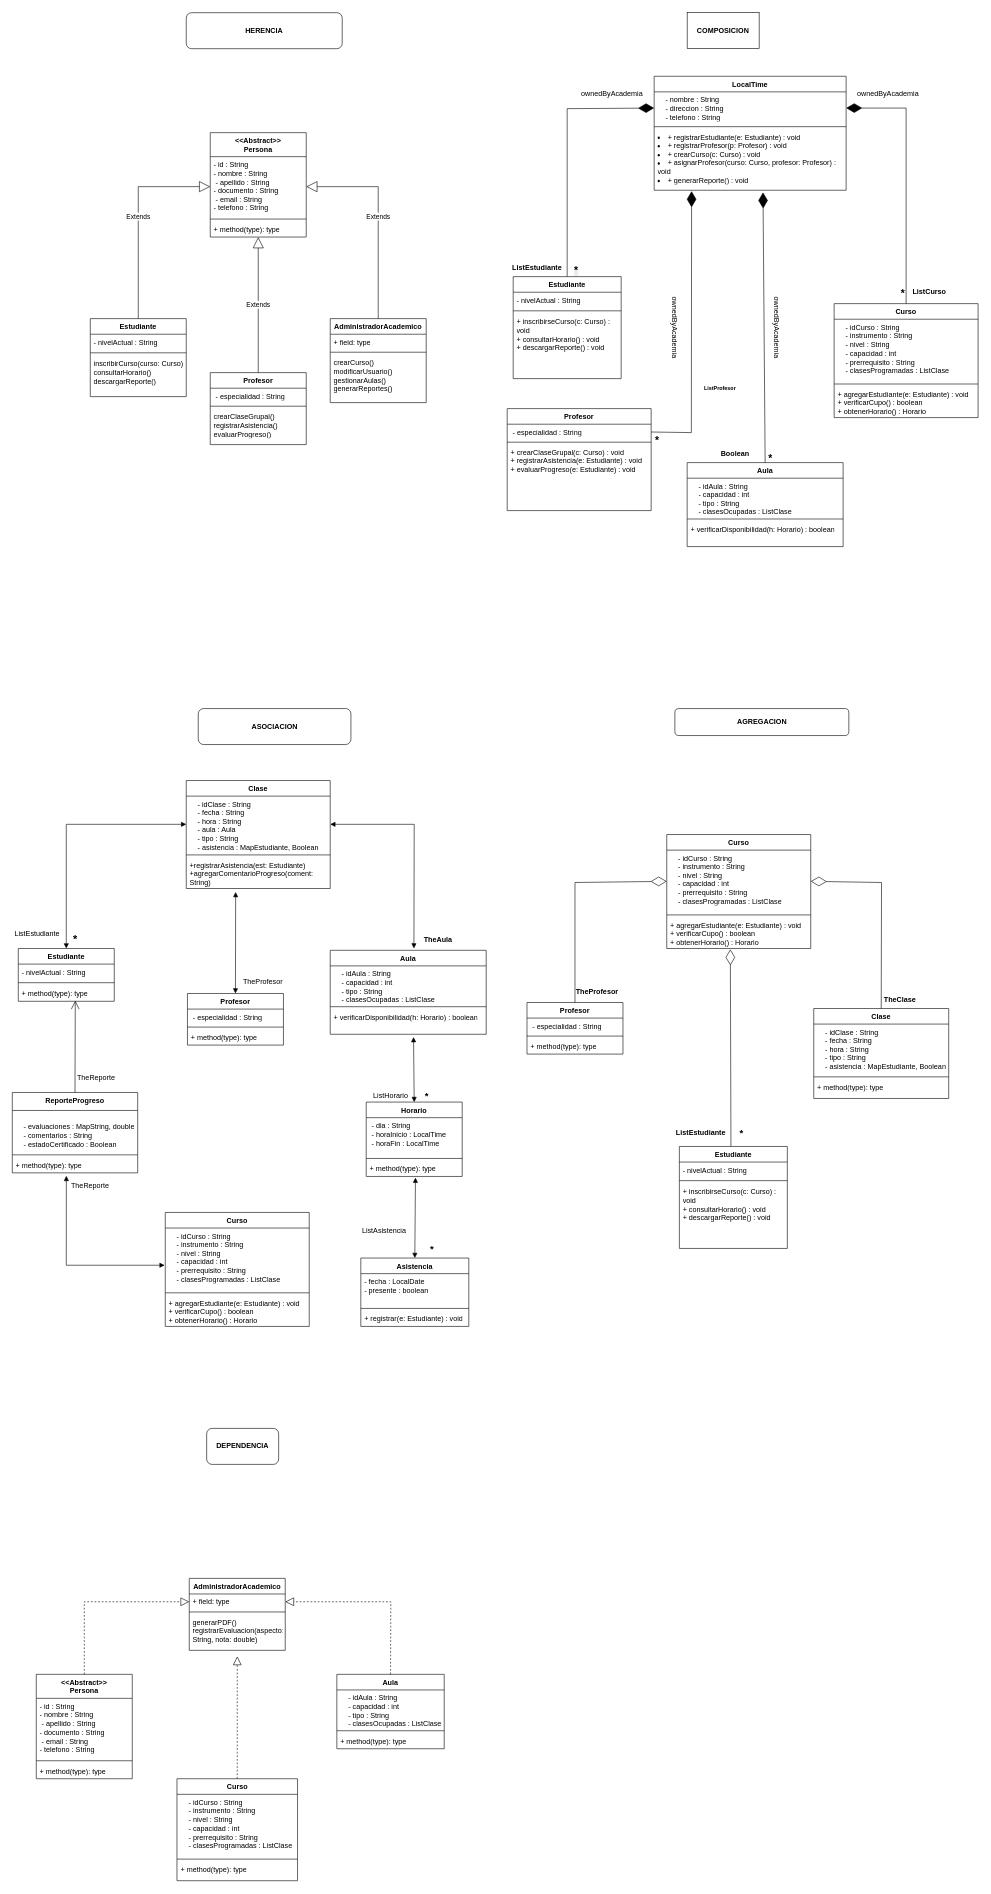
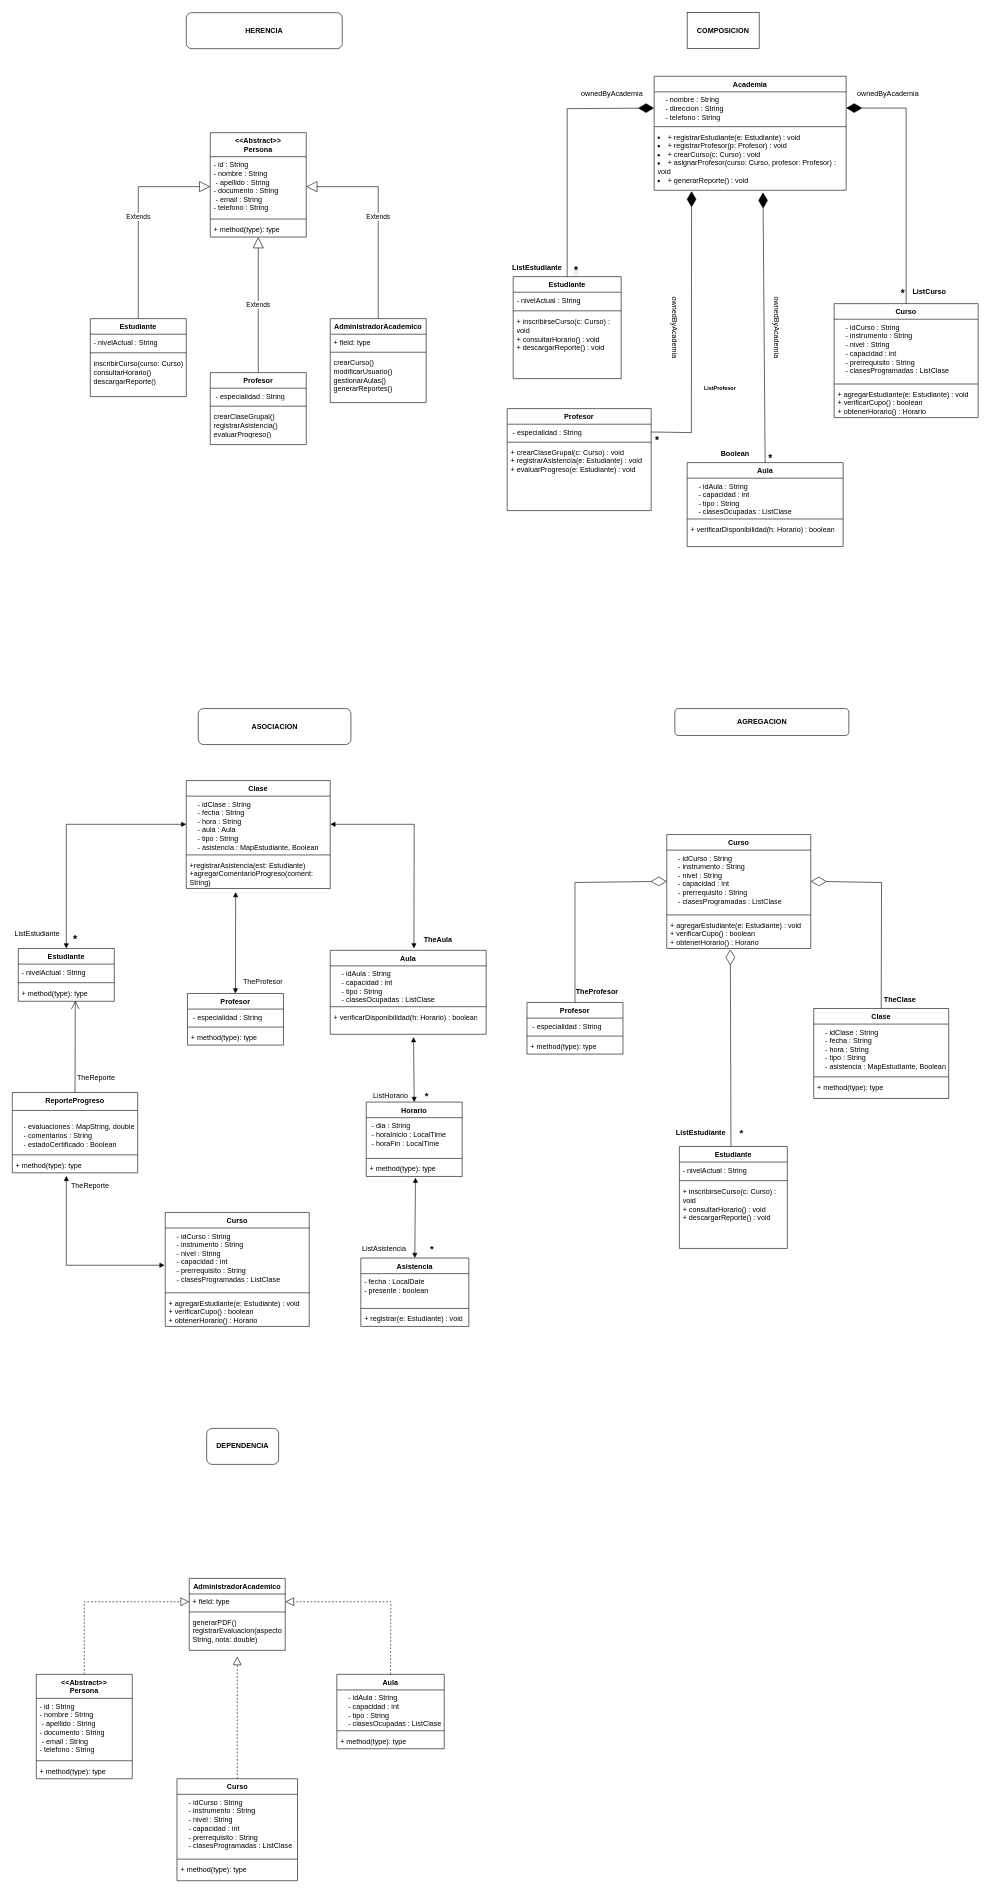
- <mxCell id="22" value="LocalTime" style="swimlane;fontStyle=1;align=center;verticalAlign=top;childLayout=stackLayout;horizontal=1;startSize=26;horizontalStack=0;resizeParent=1;resizeParentMax=0;resizeLast=0;collapsible=1;marginBottom=0;whiteSpace=wrap;html=1;" vertex="1" parent="1"><mxGeometry x="1090" y="126" width="320" height="190" as="geometry" /></mxCell>
+ <mxCell id="22" value="Academia" style="swimlane;fontStyle=1;align=center;verticalAlign=top;childLayout=stackLayout;horizontal=1;startSize=26;horizontalStack=0;resizeParent=1;resizeParentMax=0;resizeLast=0;collapsible=1;marginBottom=0;whiteSpace=wrap;html=1;" vertex="1" parent="1"><mxGeometry x="1090" y="126" width="320" height="190" as="geometry" /></mxCell>
- <mxCell id="151" value="ListAsistencia" style="text;html=1;align=center;verticalAlign=middle;whiteSpace=wrap;rounded=0;" vertex="1" parent="1"><mxGeometry x="610" y="2036" width="60" height="30" as="geometry" /></mxCell>
+ <mxCell id="151" value="ListAsistencia" style="text;html=1;align=center;verticalAlign=middle;whiteSpace=wrap;rounded=0;" vertex="1" parent="1"><mxGeometry x="610" y="2066" width="60" height="30" as="geometry" /></mxCell>
